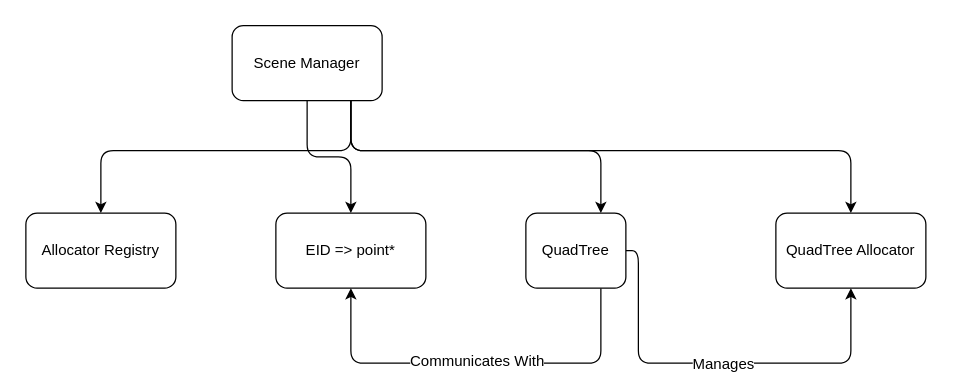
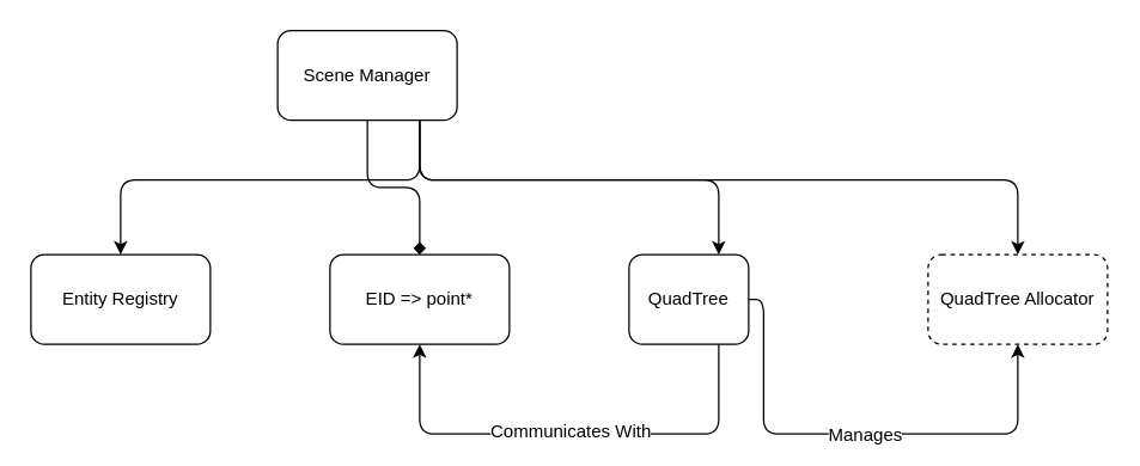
- <mxCell id="2" style="edgeStyle=orthogonalEdgeStyle;rounded=1;orthogonalLoop=1;jettySize=auto;html=1;entryX=0.5;entryY=0;entryDx=0;entryDy=0;fontFamily=Helvetica;fontSize=12;fontColor=default;" edge="1" parent="1" source="6" target="8"><mxGeometry relative="1" as="geometry" /></mxCell>
+ <mxCell id="2" style="edgeStyle=orthogonalEdgeStyle;rounded=1;orthogonalLoop=1;jettySize=auto;html=1;entryX=0.5;entryY=0;entryDx=0;entryDy=0;fontFamily=Helvetica;fontSize=12;fontColor=default;endArrow=diamond;" edge="1" parent="1" source="6" target="8"><mxGeometry relative="1" as="geometry" /></mxCell>
- <mxCell id="7" value="Allocator Registry" style="rounded=1;whiteSpace=wrap;html=1;strokeColor=default;align=center;verticalAlign=middle;fontFamily=Helvetica;fontSize=12;fontColor=default;fillColor=default;" vertex="1" parent="1"><mxGeometry x="20" y="170" width="120" height="60" as="geometry" /></mxCell>
+ <mxCell id="7" value="Entity Registry" style="rounded=1;whiteSpace=wrap;html=1;strokeColor=default;align=center;verticalAlign=middle;fontFamily=Helvetica;fontSize=12;fontColor=default;fillColor=default;" vertex="1" parent="1"><mxGeometry x="20" y="170" width="120" height="60" as="geometry" /></mxCell>
- <mxCell id="14" value="QuadTree Allocator" style="rounded=1;whiteSpace=wrap;html=1;strokeColor=default;align=center;verticalAlign=middle;fontFamily=Helvetica;fontSize=12;fontColor=default;fillColor=default;" vertex="1" parent="1"><mxGeometry x="620" y="170" width="120" height="60" as="geometry" /></mxCell>
+ <mxCell id="14" value="QuadTree Allocator" style="rounded=1;whiteSpace=wrap;html=1;strokeColor=default;align=center;verticalAlign=middle;fontFamily=Helvetica;fontSize=12;fontColor=default;fillColor=default;dashed=1;" vertex="1" parent="1"><mxGeometry x="620" y="170" width="120" height="60" as="geometry" /></mxCell>
